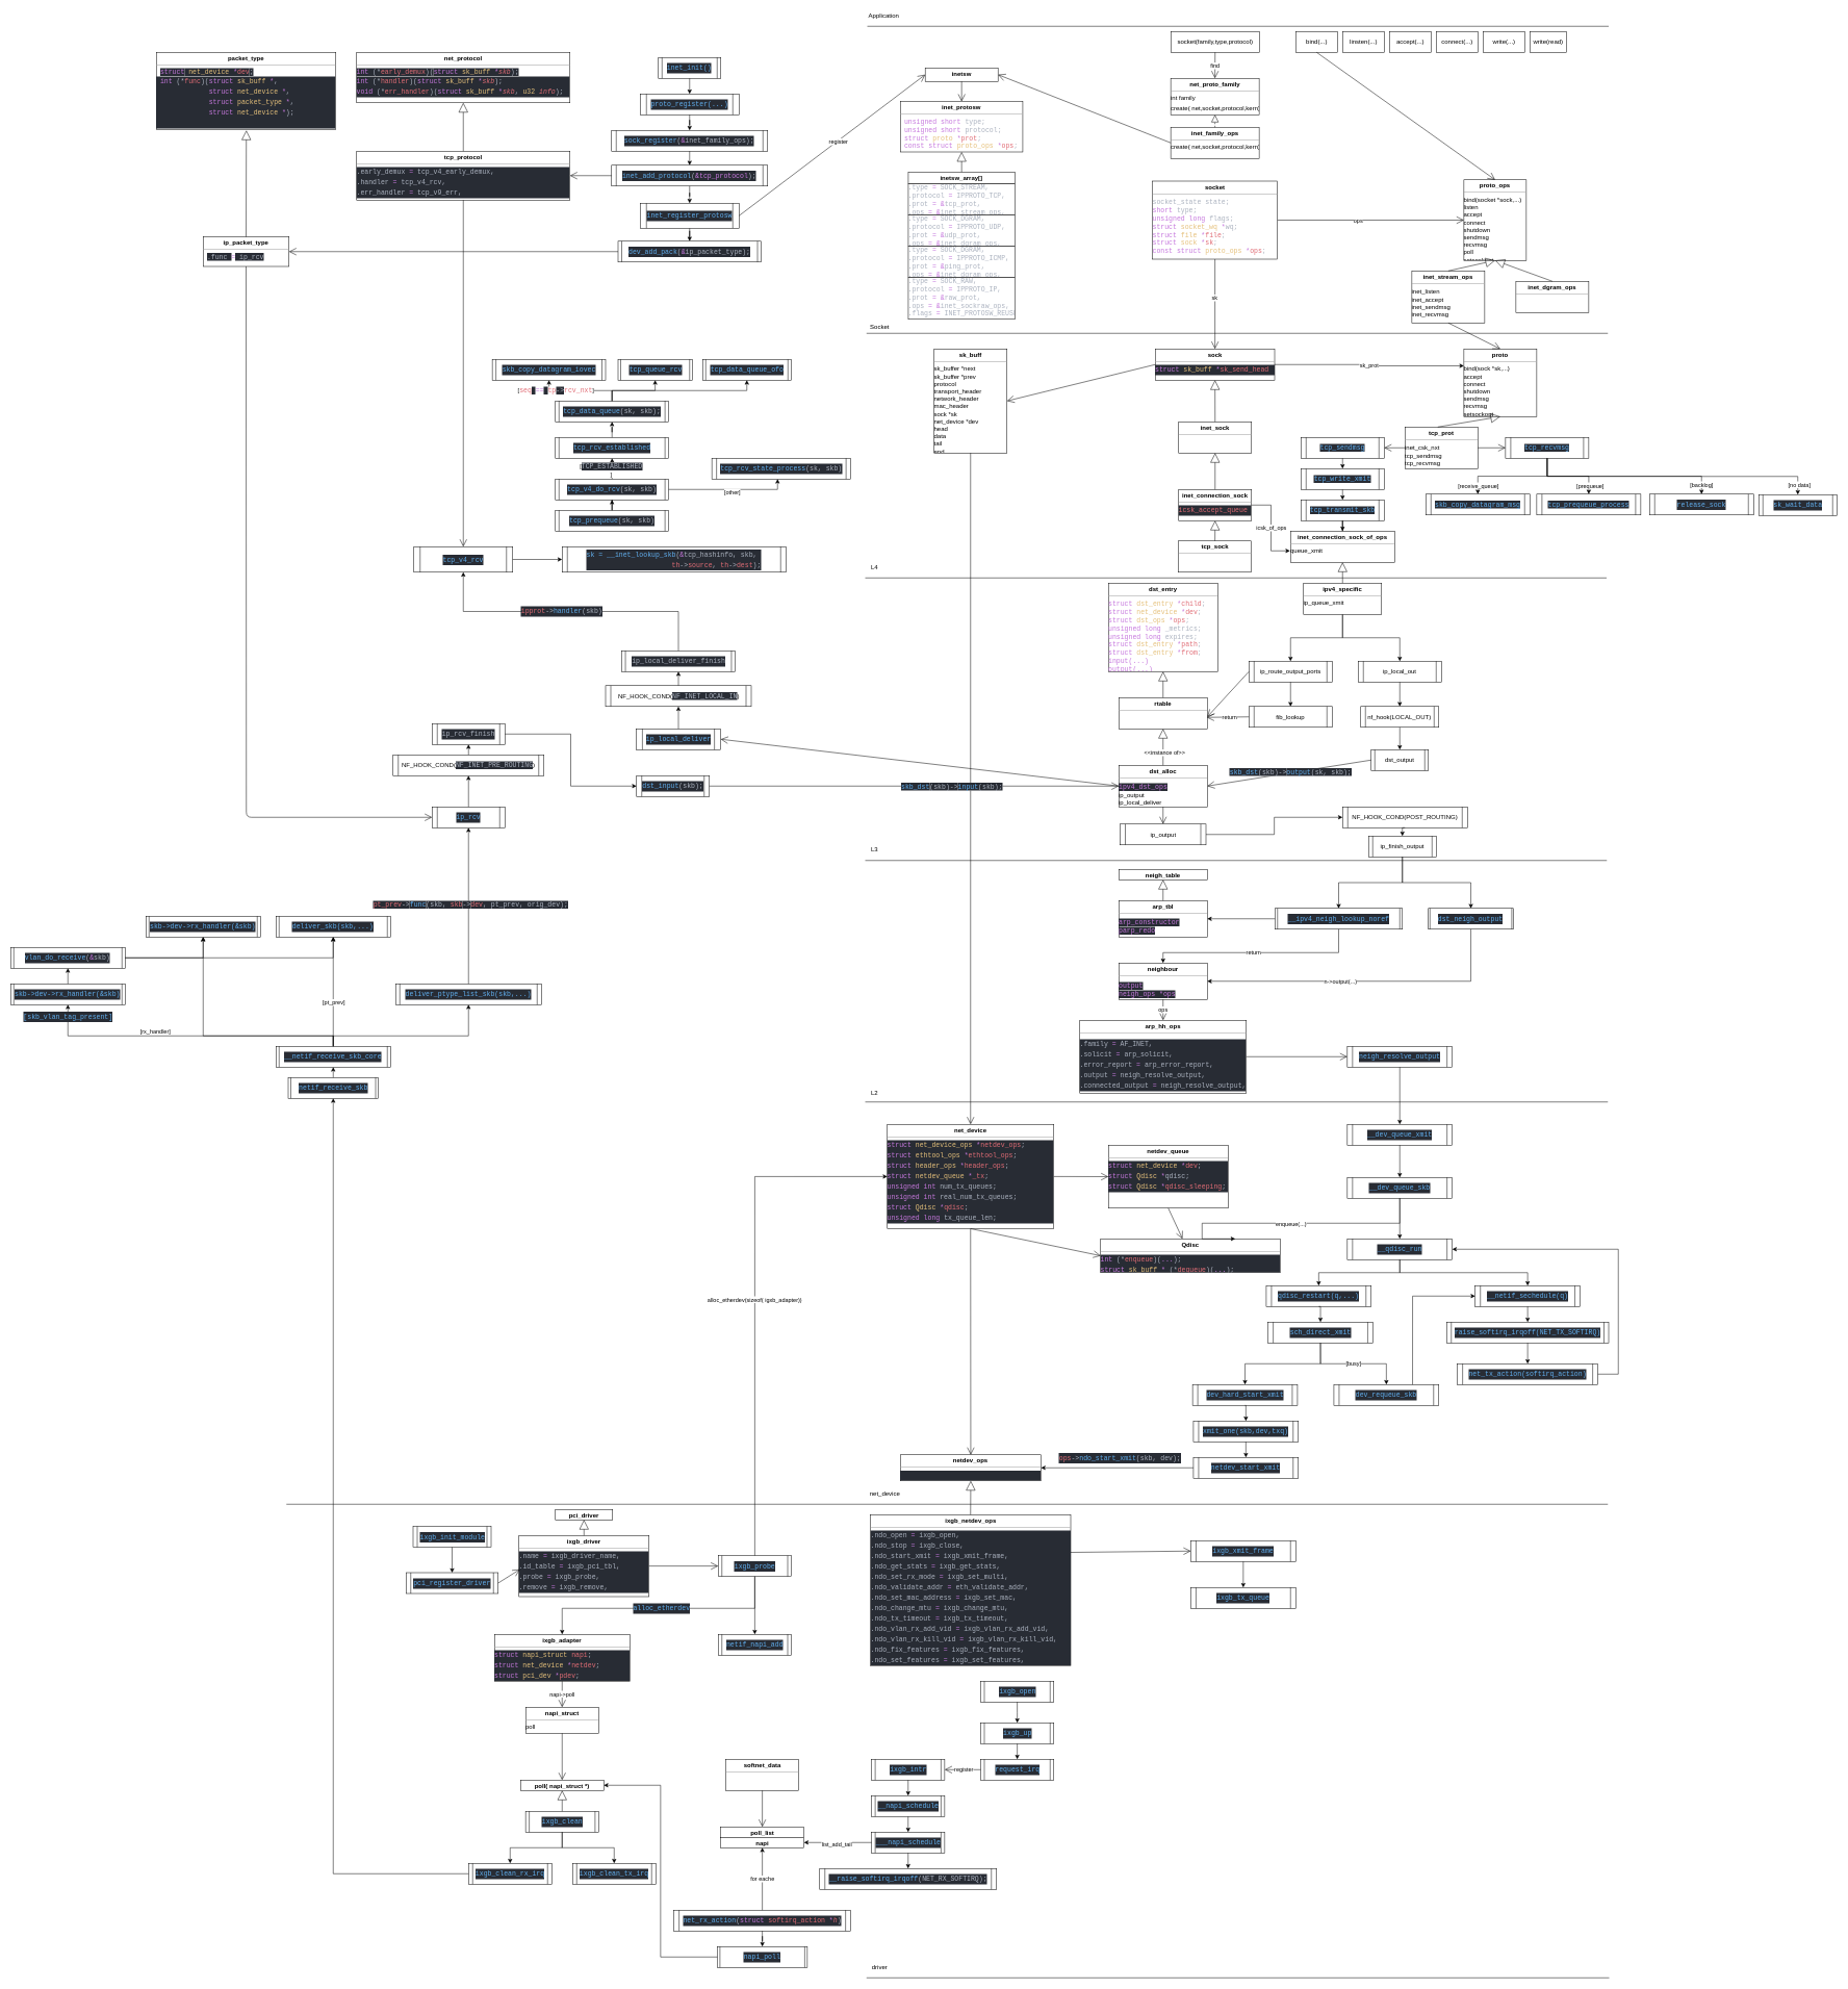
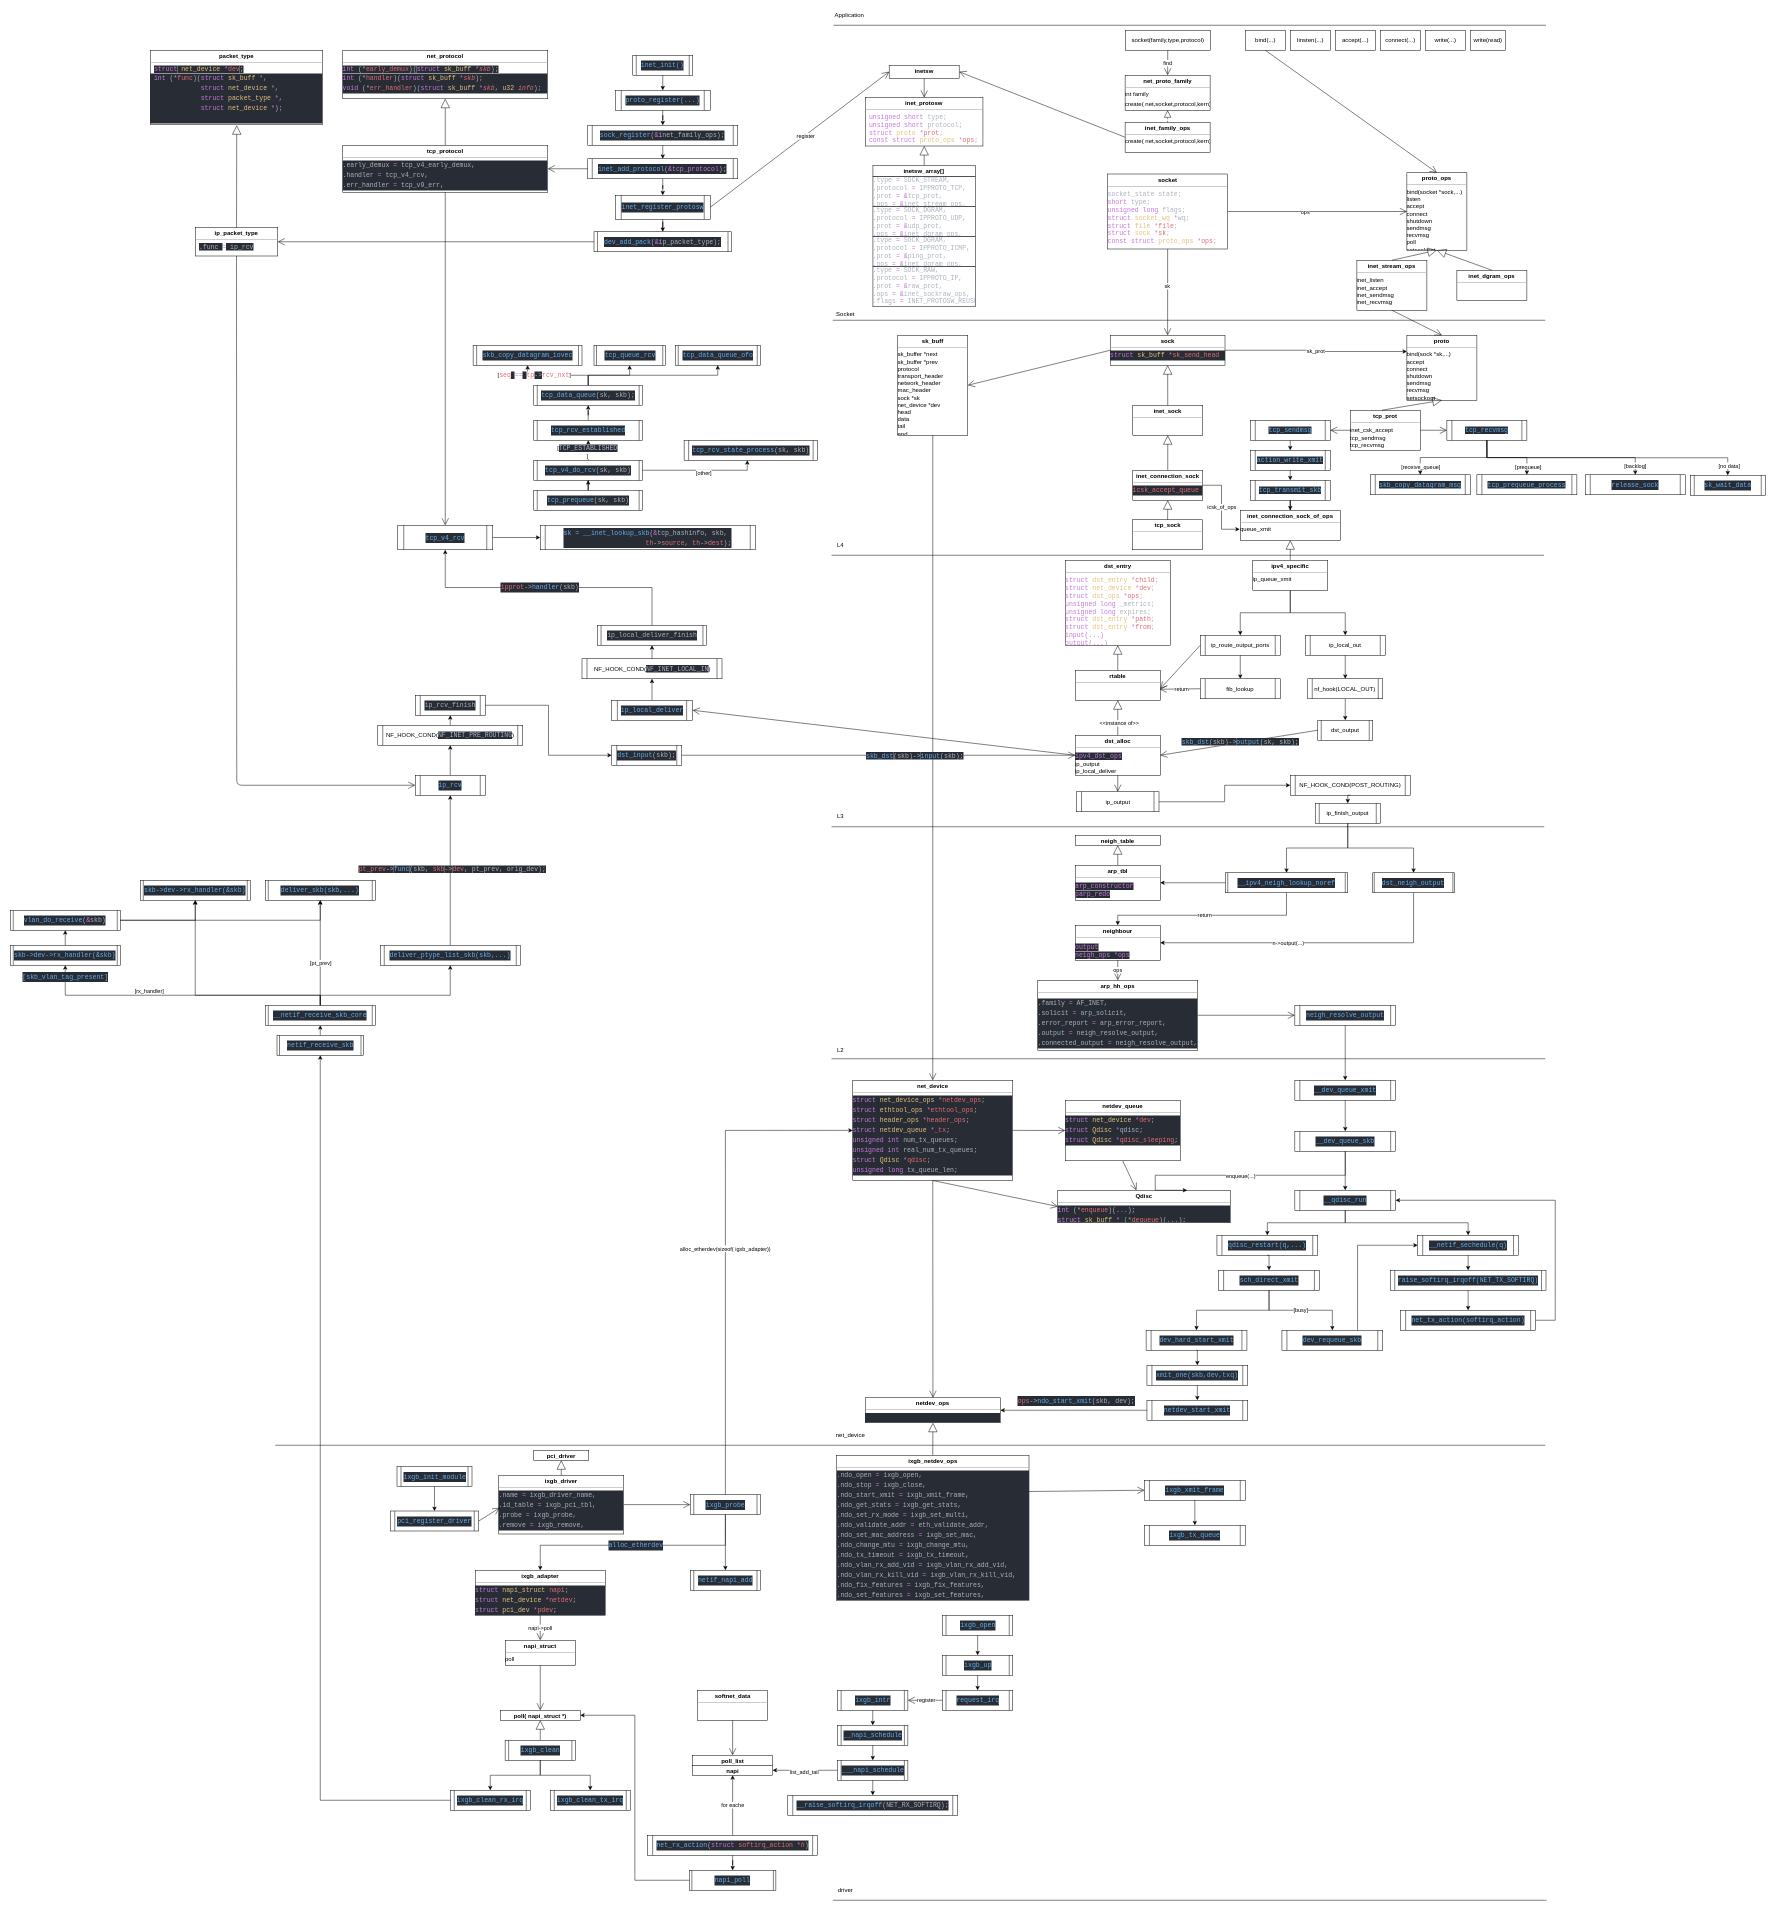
- <mxCell id="32" value="&lt;p style=&quot;margin: 0px ; margin-top: 4px ; text-align: center&quot;&gt;&lt;b&gt;tcp_prot&lt;/b&gt;&lt;/p&gt;&lt;hr size=&quot;1&quot;&gt;&lt;div style=&quot;height: 2px&quot;&gt;&lt;br&gt;&lt;/div&gt;&lt;div style=&quot;height: 2px&quot;&gt;&lt;span style=&quot;font-family: &amp;#34;helvetica&amp;#34; ; text-align: center&quot;&gt;inet_csk_nxt&lt;br&gt;&lt;/span&gt;&lt;span style=&quot;font-family: &amp;#34;helvetica&amp;#34; ; text-align: center&quot;&gt;tcp_sendmsg&lt;br&gt;&lt;/span&gt;&lt;span style=&quot;font-family: &amp;#34;helvetica&amp;#34; ; text-align: center&quot;&gt;tcp_recvmsg&lt;/span&gt;&lt;span style=&quot;text-align: center&quot;&gt;&lt;br&gt;&lt;/span&gt;&lt;/div&gt;" style="verticalAlign=top;align=left;overflow=fill;fontSize=12;fontFamily=Helvetica;html=1;" parent="1" vertex="1"><mxGeometry x="2700" y="820" width="140" height="80" as="geometry" /></mxCell>
+ <mxCell id="32" value="&lt;p style=&quot;margin: 0px ; margin-top: 4px ; text-align: center&quot;&gt;&lt;b&gt;tcp_prot&lt;/b&gt;&lt;/p&gt;&lt;hr size=&quot;1&quot;&gt;&lt;div style=&quot;height: 2px&quot;&gt;&lt;br&gt;&lt;/div&gt;&lt;div style=&quot;height: 2px&quot;&gt;&lt;span style=&quot;font-family: &amp;#34;helvetica&amp;#34; ; text-align: center&quot;&gt;inet_csk_accept&lt;br&gt;&lt;/span&gt;&lt;span style=&quot;font-family: &amp;#34;helvetica&amp;#34; ; text-align: center&quot;&gt;tcp_sendmsg&lt;br&gt;&lt;/span&gt;&lt;span style=&quot;font-family: &amp;#34;helvetica&amp;#34; ; text-align: center&quot;&gt;tcp_recvmsg&lt;/span&gt;&lt;span style=&quot;text-align: center&quot;&gt;&lt;br&gt;&lt;/span&gt;&lt;/div&gt;" style="verticalAlign=top;align=left;overflow=fill;fontSize=12;fontFamily=Helvetica;html=1;" parent="1" vertex="1"><mxGeometry x="2700" y="820" width="140" height="80" as="geometry" /></mxCell>
- <mxCell id="297" value="&lt;div style=&quot;text-align: left&quot;&gt;&lt;font color=&quot;#61afef&quot; face=&quot;monaco, menlo, monaco, courier new, monospace&quot;&gt;&lt;span style=&quot;font-size: 13px ; background-color: rgb(40 , 44 , 52)&quot;&gt;tcp_write_xmit&lt;/span&gt;&lt;/font&gt;&lt;/div&gt;" style="shape=process;whiteSpace=wrap;html=1;backgroundOutline=1;fillColor=none;gradientColor=none;size=0.062;" parent="1" vertex="1"><mxGeometry x="2500" y="900" width="160" height="40" as="geometry" /></mxCell>
+ <mxCell id="297" value="&lt;div style=&quot;text-align: left&quot;&gt;&lt;font color=&quot;#61afef&quot; face=&quot;monaco, menlo, monaco, courier new, monospace&quot;&gt;&lt;span style=&quot;font-size: 13px ; background-color: rgb(40 , 44 , 52)&quot;&gt;action_write_xmit&lt;/span&gt;&lt;/font&gt;&lt;/div&gt;" style="shape=process;whiteSpace=wrap;html=1;backgroundOutline=1;fillColor=none;gradientColor=none;size=0.062;" parent="1" vertex="1"><mxGeometry x="2500" y="900" width="160" height="40" as="geometry" /></mxCell>
